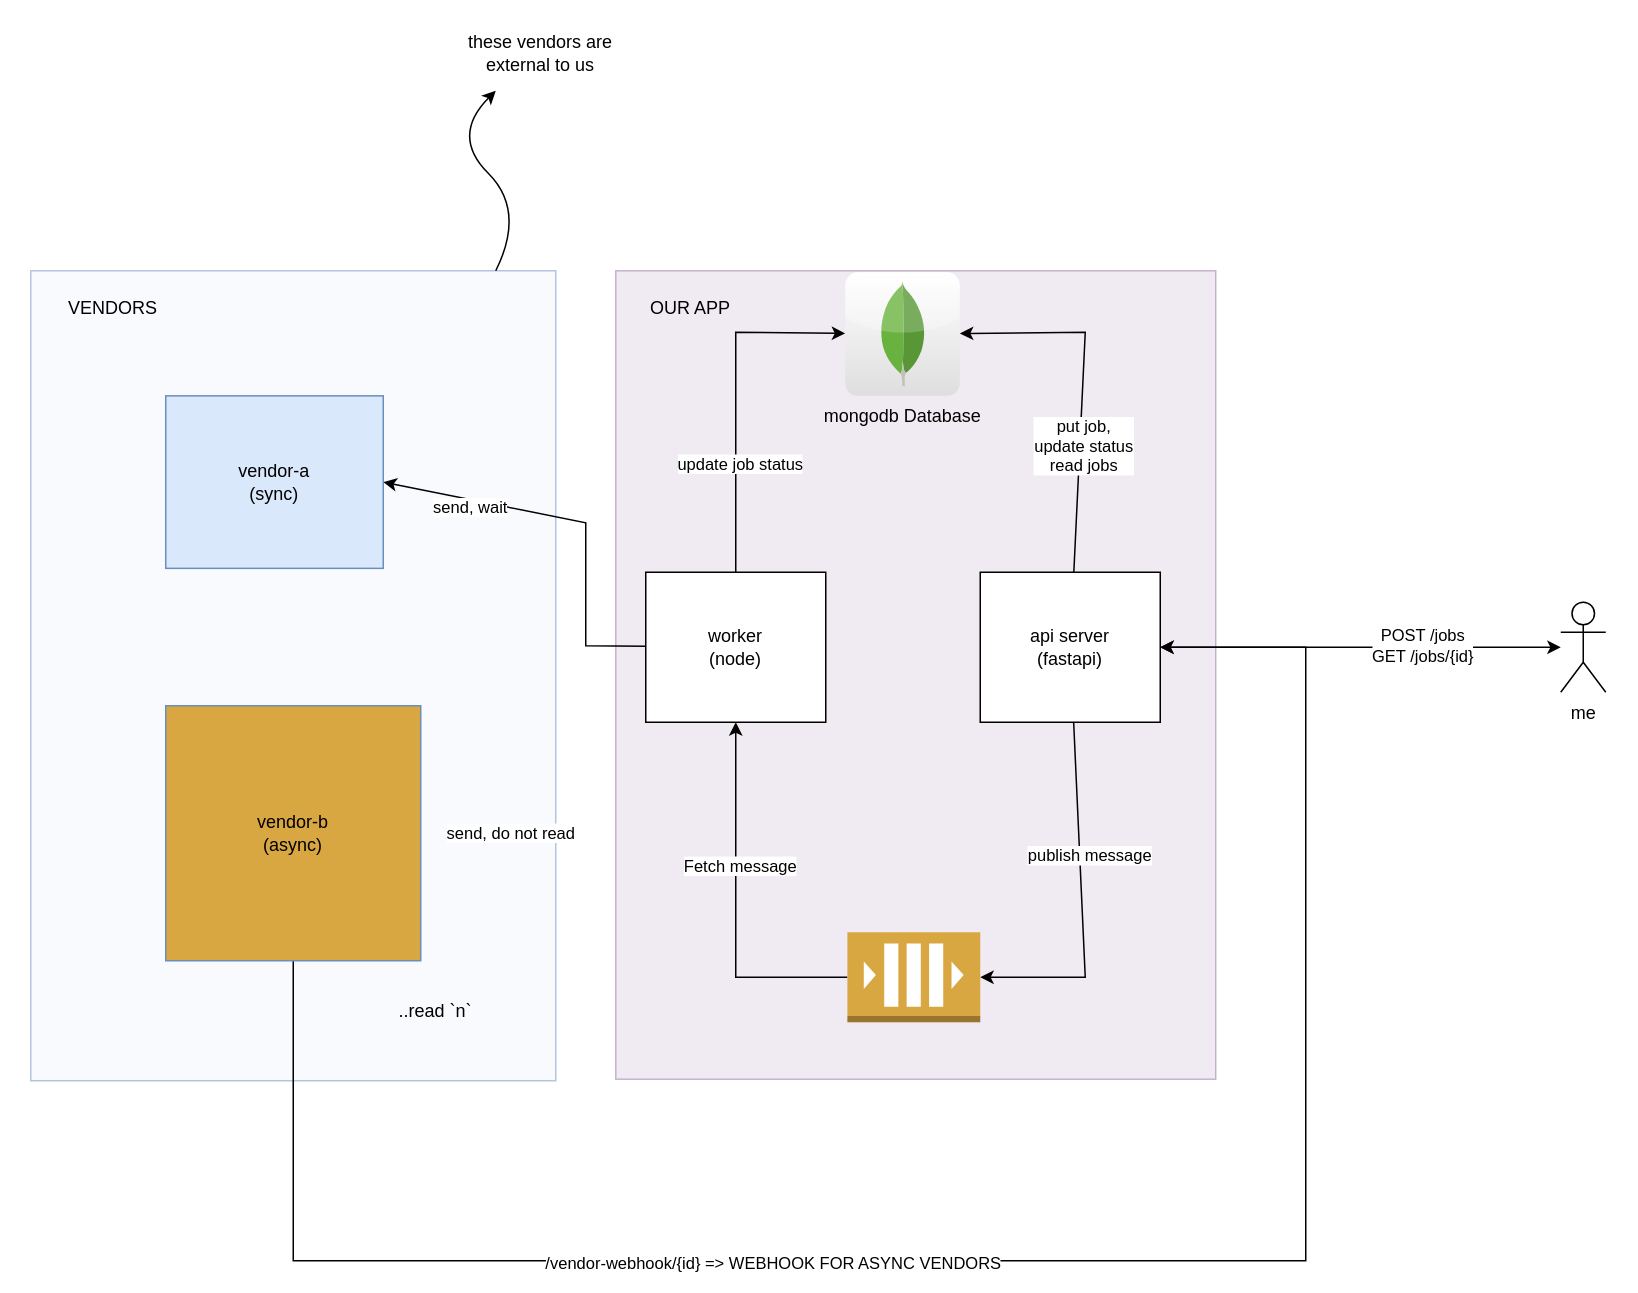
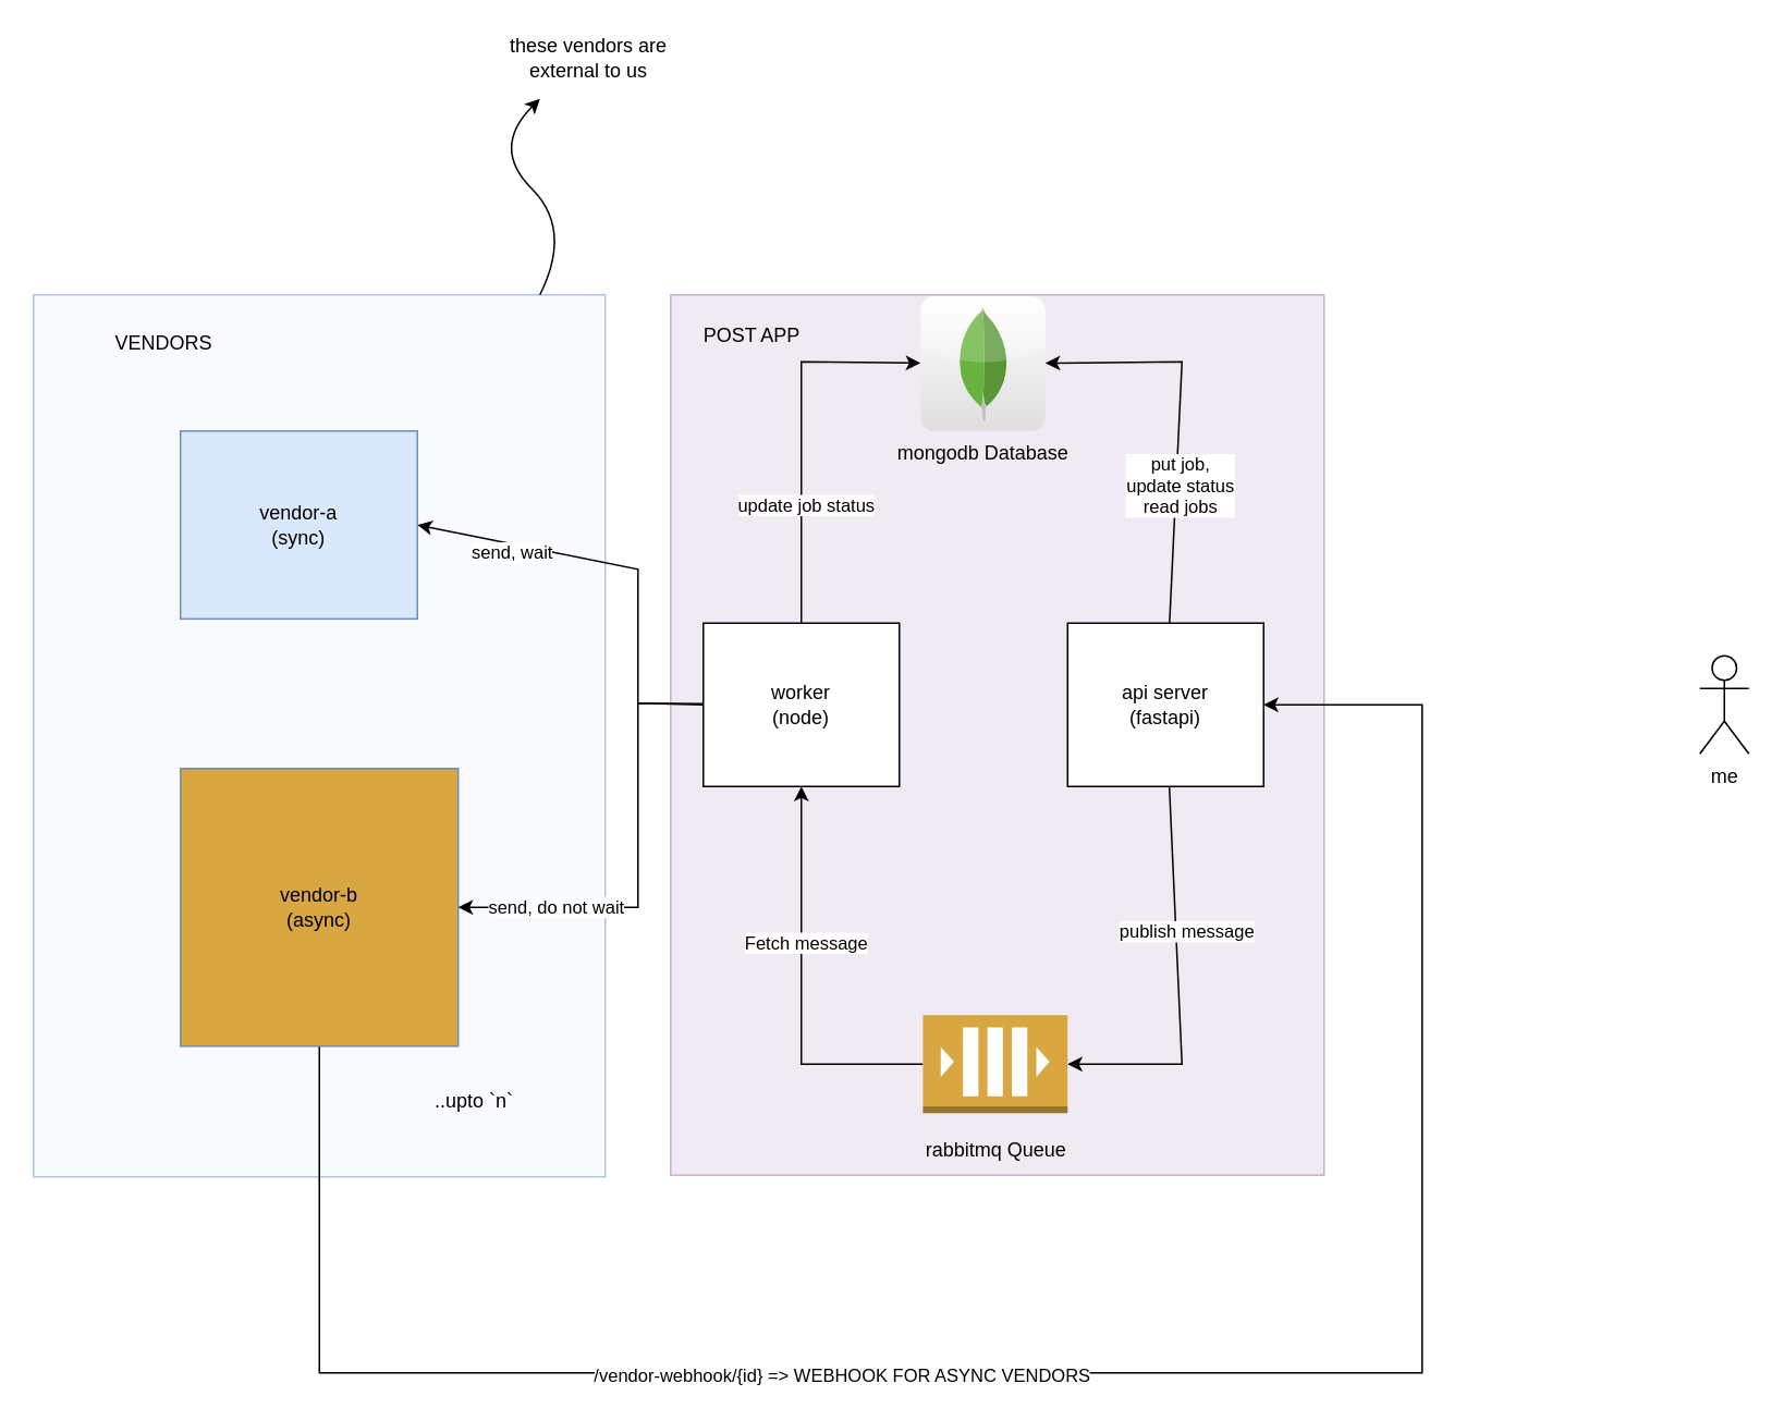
- <mxCell id="25" value="VENDORS" style="text;html=1;align=center;verticalAlign=middle;whiteSpace=wrap;rounded=0;" vertex="1" parent="1"><mxGeometry x="30" y="190" width="90" height="30" as="geometry" /></mxCell>
+ <mxCell id="25" value="VENDORS" style="text;html=1;align=center;verticalAlign=middle;whiteSpace=wrap;rounded=0;" vertex="1" parent="1"><mxGeometry x="55" y="195" width="90" height="30" as="geometry" /></mxCell>
- <mxCell id="26" value="OUR APP" style="text;html=1;align=center;verticalAlign=middle;whiteSpace=wrap;rounded=0;" vertex="1" parent="1"><mxGeometry x="400" y="190" width="120" height="30" as="geometry" /></mxCell>
+ <mxCell id="26" value="POST APP" style="text;html=1;align=center;verticalAlign=middle;whiteSpace=wrap;rounded=0;" vertex="1" parent="1"><mxGeometry x="400" y="190" width="120" height="30" as="geometry" /></mxCell>
- <mxCell id="30" style="edgeStyle=none;html=1;entryX=1;entryY=0.5;entryDx=0;entryDy=0;startArrow=classic;startFill=1;" edge="1" parent="1" source="32" target="6"><mxGeometry relative="1" as="geometry" /></mxCell>
- <mxCell id="31" value="POST /jobs&lt;div&gt;GET /jobs/{id}&lt;/div&gt;" style="edgeLabel;html=1;align=center;verticalAlign=middle;resizable=0;points=[];" vertex="1" connectable="0" parent="30"><mxGeometry x="-0.3" y="-2" relative="1" as="geometry"><mxPoint as="offset" /></mxGeometry></mxCell>
+ <mxCell id="27" value="" style="edgeStyle=none;html=1;entryX=1;entryY=0.5;entryDx=0;entryDy=0;rounded=0;curved=0;exitX=0;exitY=0.5;exitDx=0;exitDy=0;" edge="1" parent="1" source="11" target="22"><mxGeometry relative="1" as="geometry"><mxPoint x="430" y="432" as="sourcePoint" /><mxPoint x="280" y="350" as="targetPoint" /><Array as="points"><mxPoint x="390" y="430" /><mxPoint x="390" y="555" /></Array></mxGeometry></mxCell>
- <mxCell id="29" value="send, do not read" style="edgeLabel;html=1;align=center;verticalAlign=middle;resizable=0;points=[];" vertex="1" connectable="0" parent="1"><mxGeometry x="339.996" y="554.996" as="geometry" /></mxCell>
+ <mxCell id="29" value="send, do not wait" style="edgeLabel;html=1;align=center;verticalAlign=middle;resizable=0;points=[];" vertex="1" connectable="0" parent="1"><mxGeometry x="339.996" y="554.996" as="geometry" /></mxCell>
- <mxCell id="28" value="..read `n`" style="text;html=1;align=center;verticalAlign=middle;whiteSpace=wrap;rounded=0;" vertex="1" parent="1"><mxGeometry x="260" y="659" width="60" height="30" as="geometry" /></mxCell>
+ <mxCell id="28" value="..upto `n`" style="text;html=1;align=center;verticalAlign=middle;whiteSpace=wrap;rounded=0;" vertex="1" parent="1"><mxGeometry x="260" y="659" width="60" height="30" as="geometry" /></mxCell>
+ <mxCell id="18" value="rabbitmq Queue" style="text;html=1;align=center;verticalAlign=middle;resizable=0;points=[];autosize=1;strokeColor=none;fillColor=none;" vertex="1" parent="1"><mxGeometry x="553.72" y="689" width="110" height="30" as="geometry" /></mxCell>
